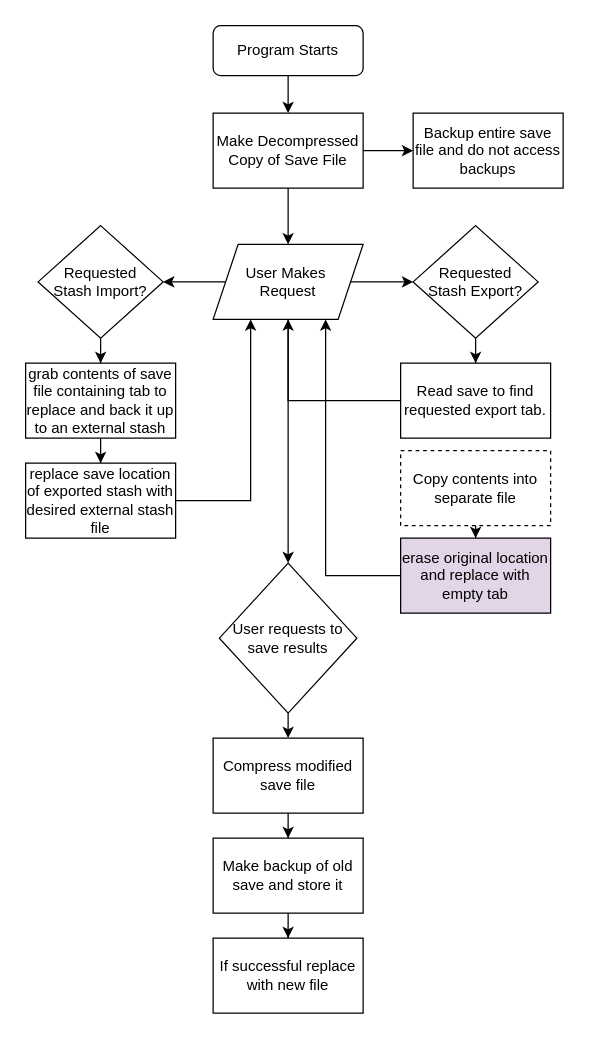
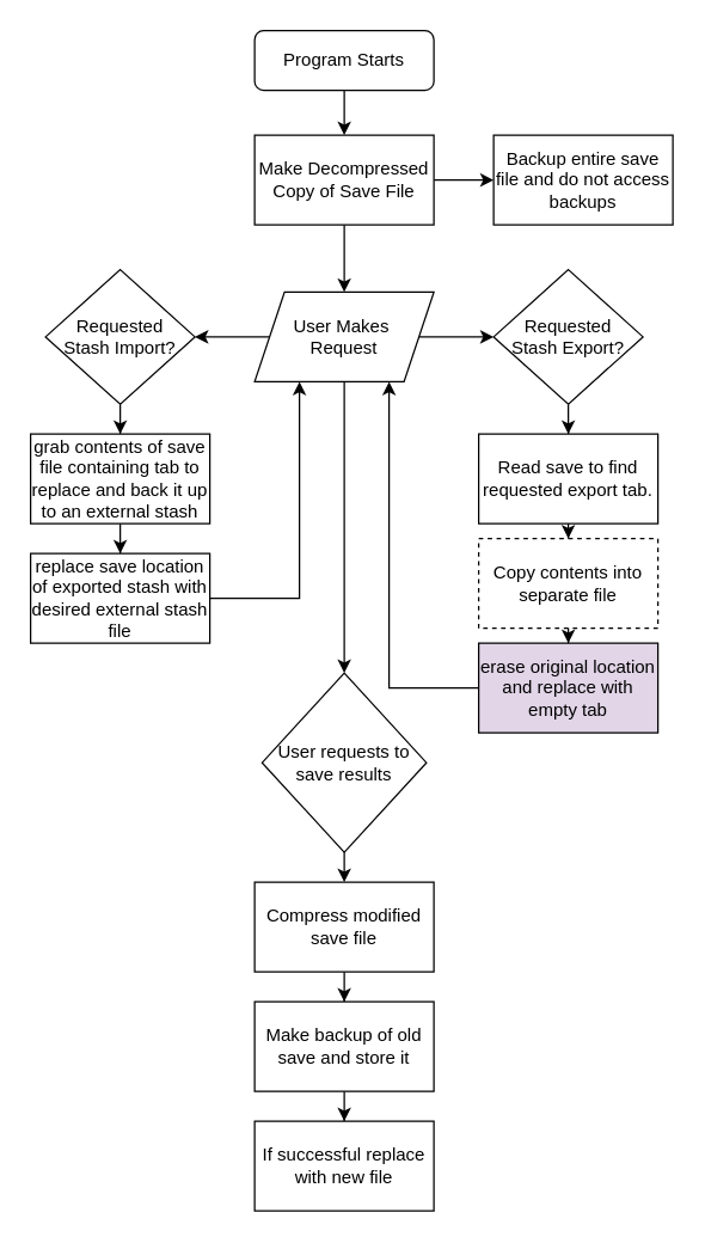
- <mxCell id="17" value="" style="edgeStyle=orthogonalEdgeStyle;rounded=0;orthogonalLoop=1;jettySize=auto;html=1;" edge="1" parent="1" source="18" target="6"><mxGeometry relative="1" as="geometry" /></mxCell>
+ <mxCell id="17" value="" style="edgeStyle=orthogonalEdgeStyle;rounded=0;orthogonalLoop=1;jettySize=auto;html=1;" edge="1" parent="1" source="18" target="21"><mxGeometry relative="1" as="geometry" /></mxCell>
